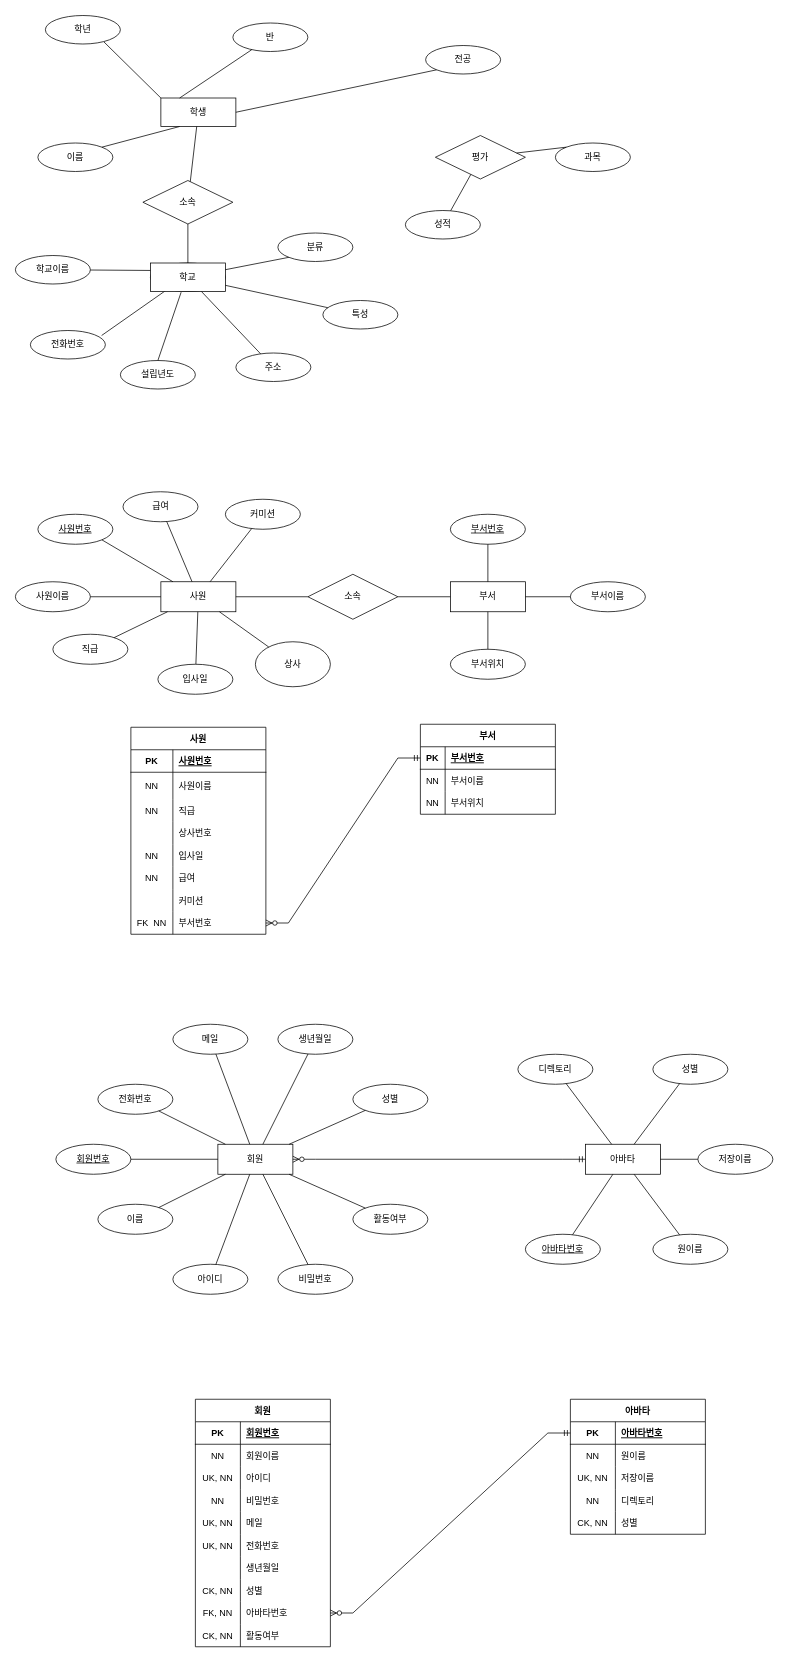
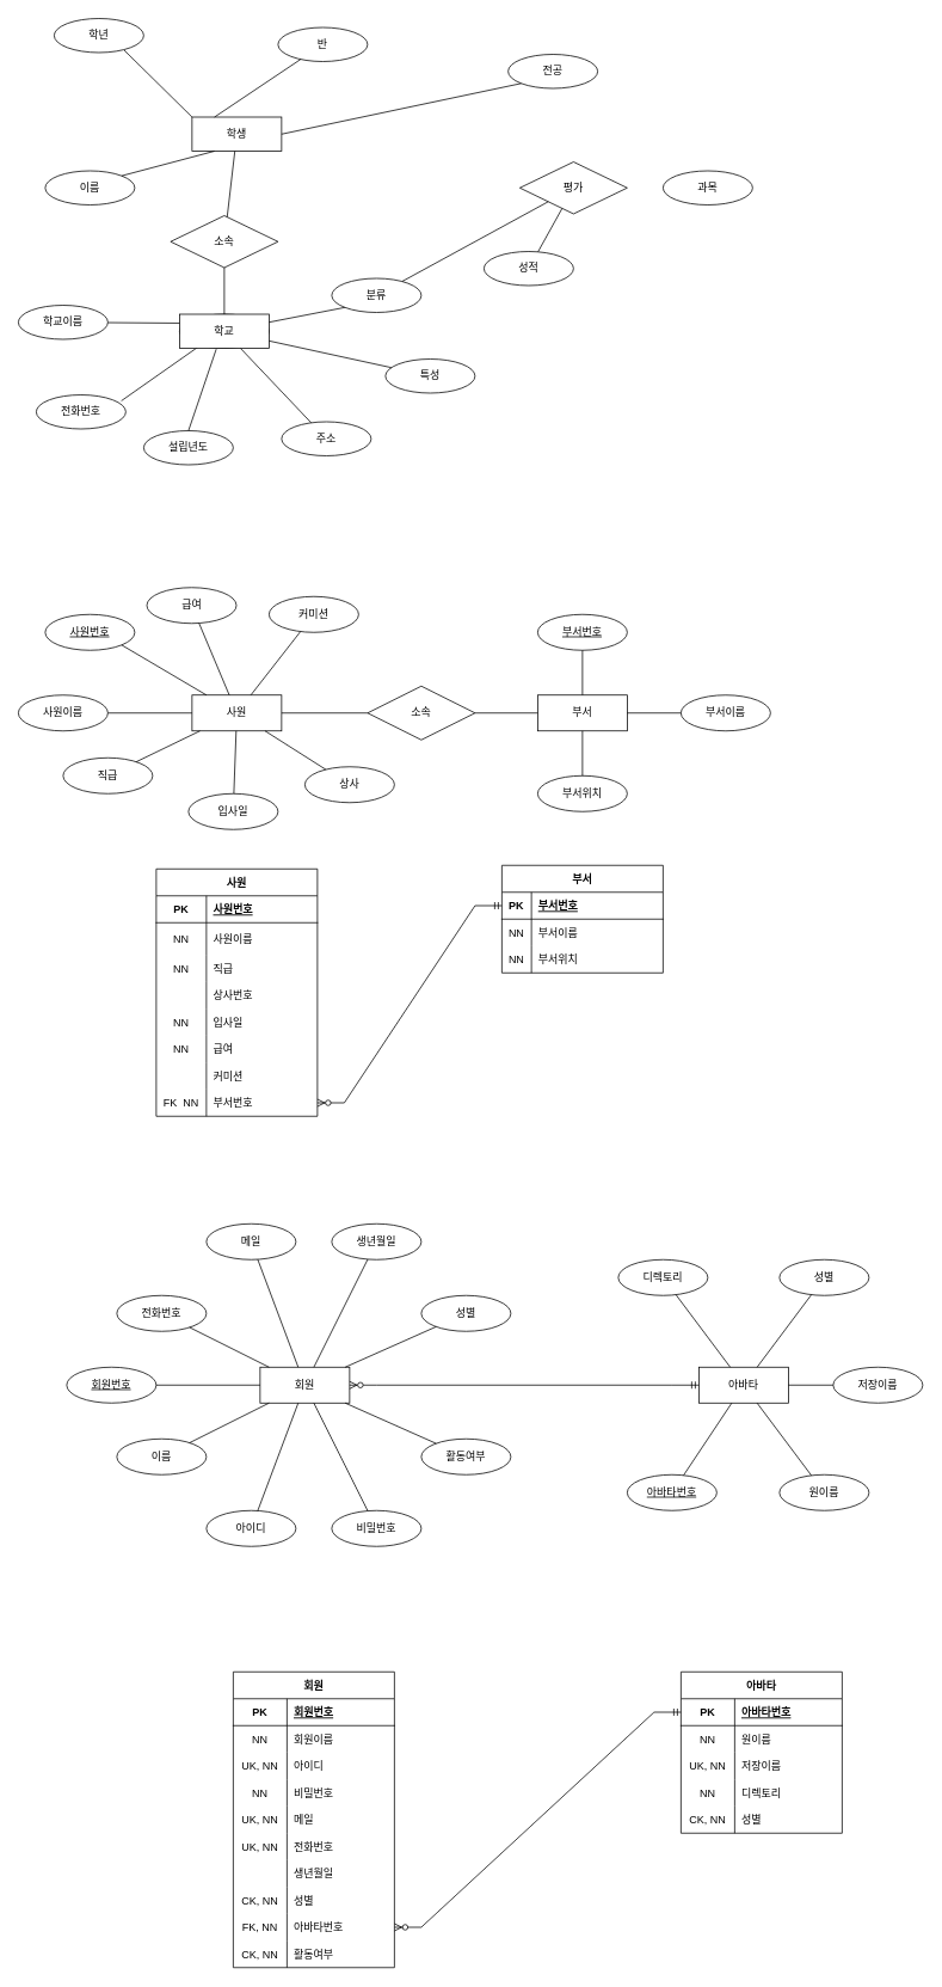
- <mxCell id="32" value="" style="endArrow=none;html=1;rounded=0;entryX=0;entryY=0;entryDx=0;entryDy=0;" parent="1" source="29" target="31" edge="1"><mxGeometry relative="1" as="geometry"><mxPoint x="180" y="360" as="sourcePoint" /><mxPoint x="340" y="360" as="targetPoint" /></mxGeometry></mxCell>
+ <mxCell id="32" value="" style="endArrow=none;html=1;rounded=0;" parent="1" source="29" target="14" edge="1"><mxGeometry relative="1" as="geometry"><mxPoint x="180" y="360" as="sourcePoint" /><mxPoint x="340" y="360" as="targetPoint" /></mxGeometry></mxCell>
- <mxCell id="47" value="상사" style="ellipse;whiteSpace=wrap;html=1;align=center;" parent="1" vertex="1"><mxGeometry x="340" y="855" width="100" height="60" as="geometry" /></mxCell>
+ <mxCell id="47" value="상사" style="ellipse;whiteSpace=wrap;html=1;align=center;" parent="1" vertex="1"><mxGeometry x="340" y="855" width="100" height="40" as="geometry" /></mxCell>
